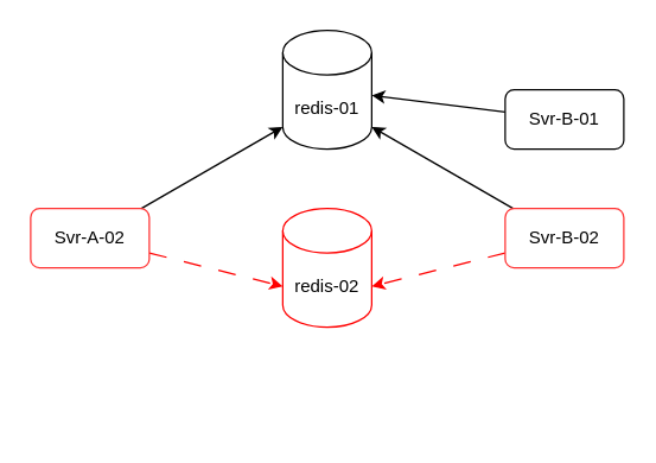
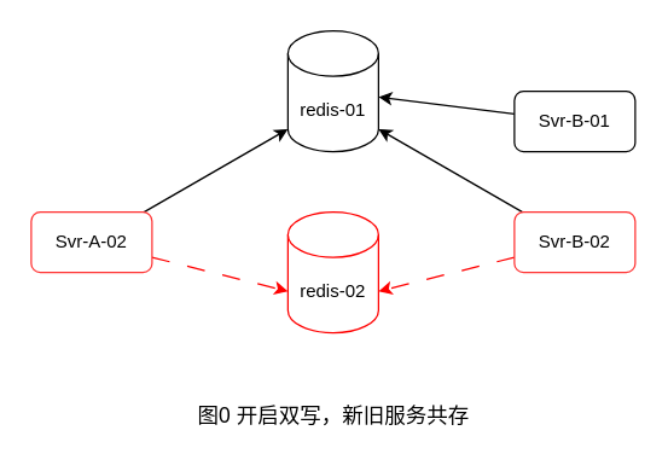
+ <mxCell id="5" value="图0 开启双写，新旧服务共存" style="text;html=1;align=center;verticalAlign=middle;resizable=0;points=[];autosize=1;strokeColor=none;fillColor=none;fontSize=14;" vertex="1" parent="1"><mxGeometry x="120" y="260" width="200" height="30" as="geometry" /></mxCell>
